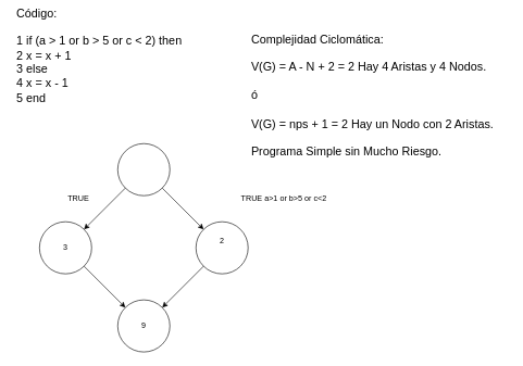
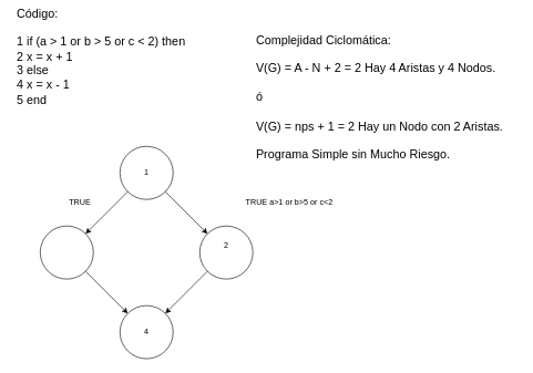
+ <mxCell id="3" value="1" style="text;html=1;align=center;verticalAlign=middle;whiteSpace=wrap;rounded=0;" vertex="1" parent="1"><mxGeometry x="190" y="245" width="60" height="30" as="geometry" /></mxCell>
- <mxCell id="9" value="3" style="text;html=1;align=center;verticalAlign=middle;whiteSpace=wrap;rounded=0;" vertex="1" parent="1"><mxGeometry x="70" y="365" width="60" height="30" as="geometry" /></mxCell>
- <mxCell id="10" value="9" style="text;html=1;align=center;verticalAlign=middle;whiteSpace=wrap;rounded=0;" vertex="1" parent="1"><mxGeometry x="190" y="485" width="60" height="30" as="geometry" /></mxCell>
+ <mxCell id="10" value="4" style="text;html=1;align=center;verticalAlign=middle;whiteSpace=wrap;rounded=0;" vertex="1" parent="1"><mxGeometry x="190" y="485" width="60" height="30" as="geometry" /></mxCell>
